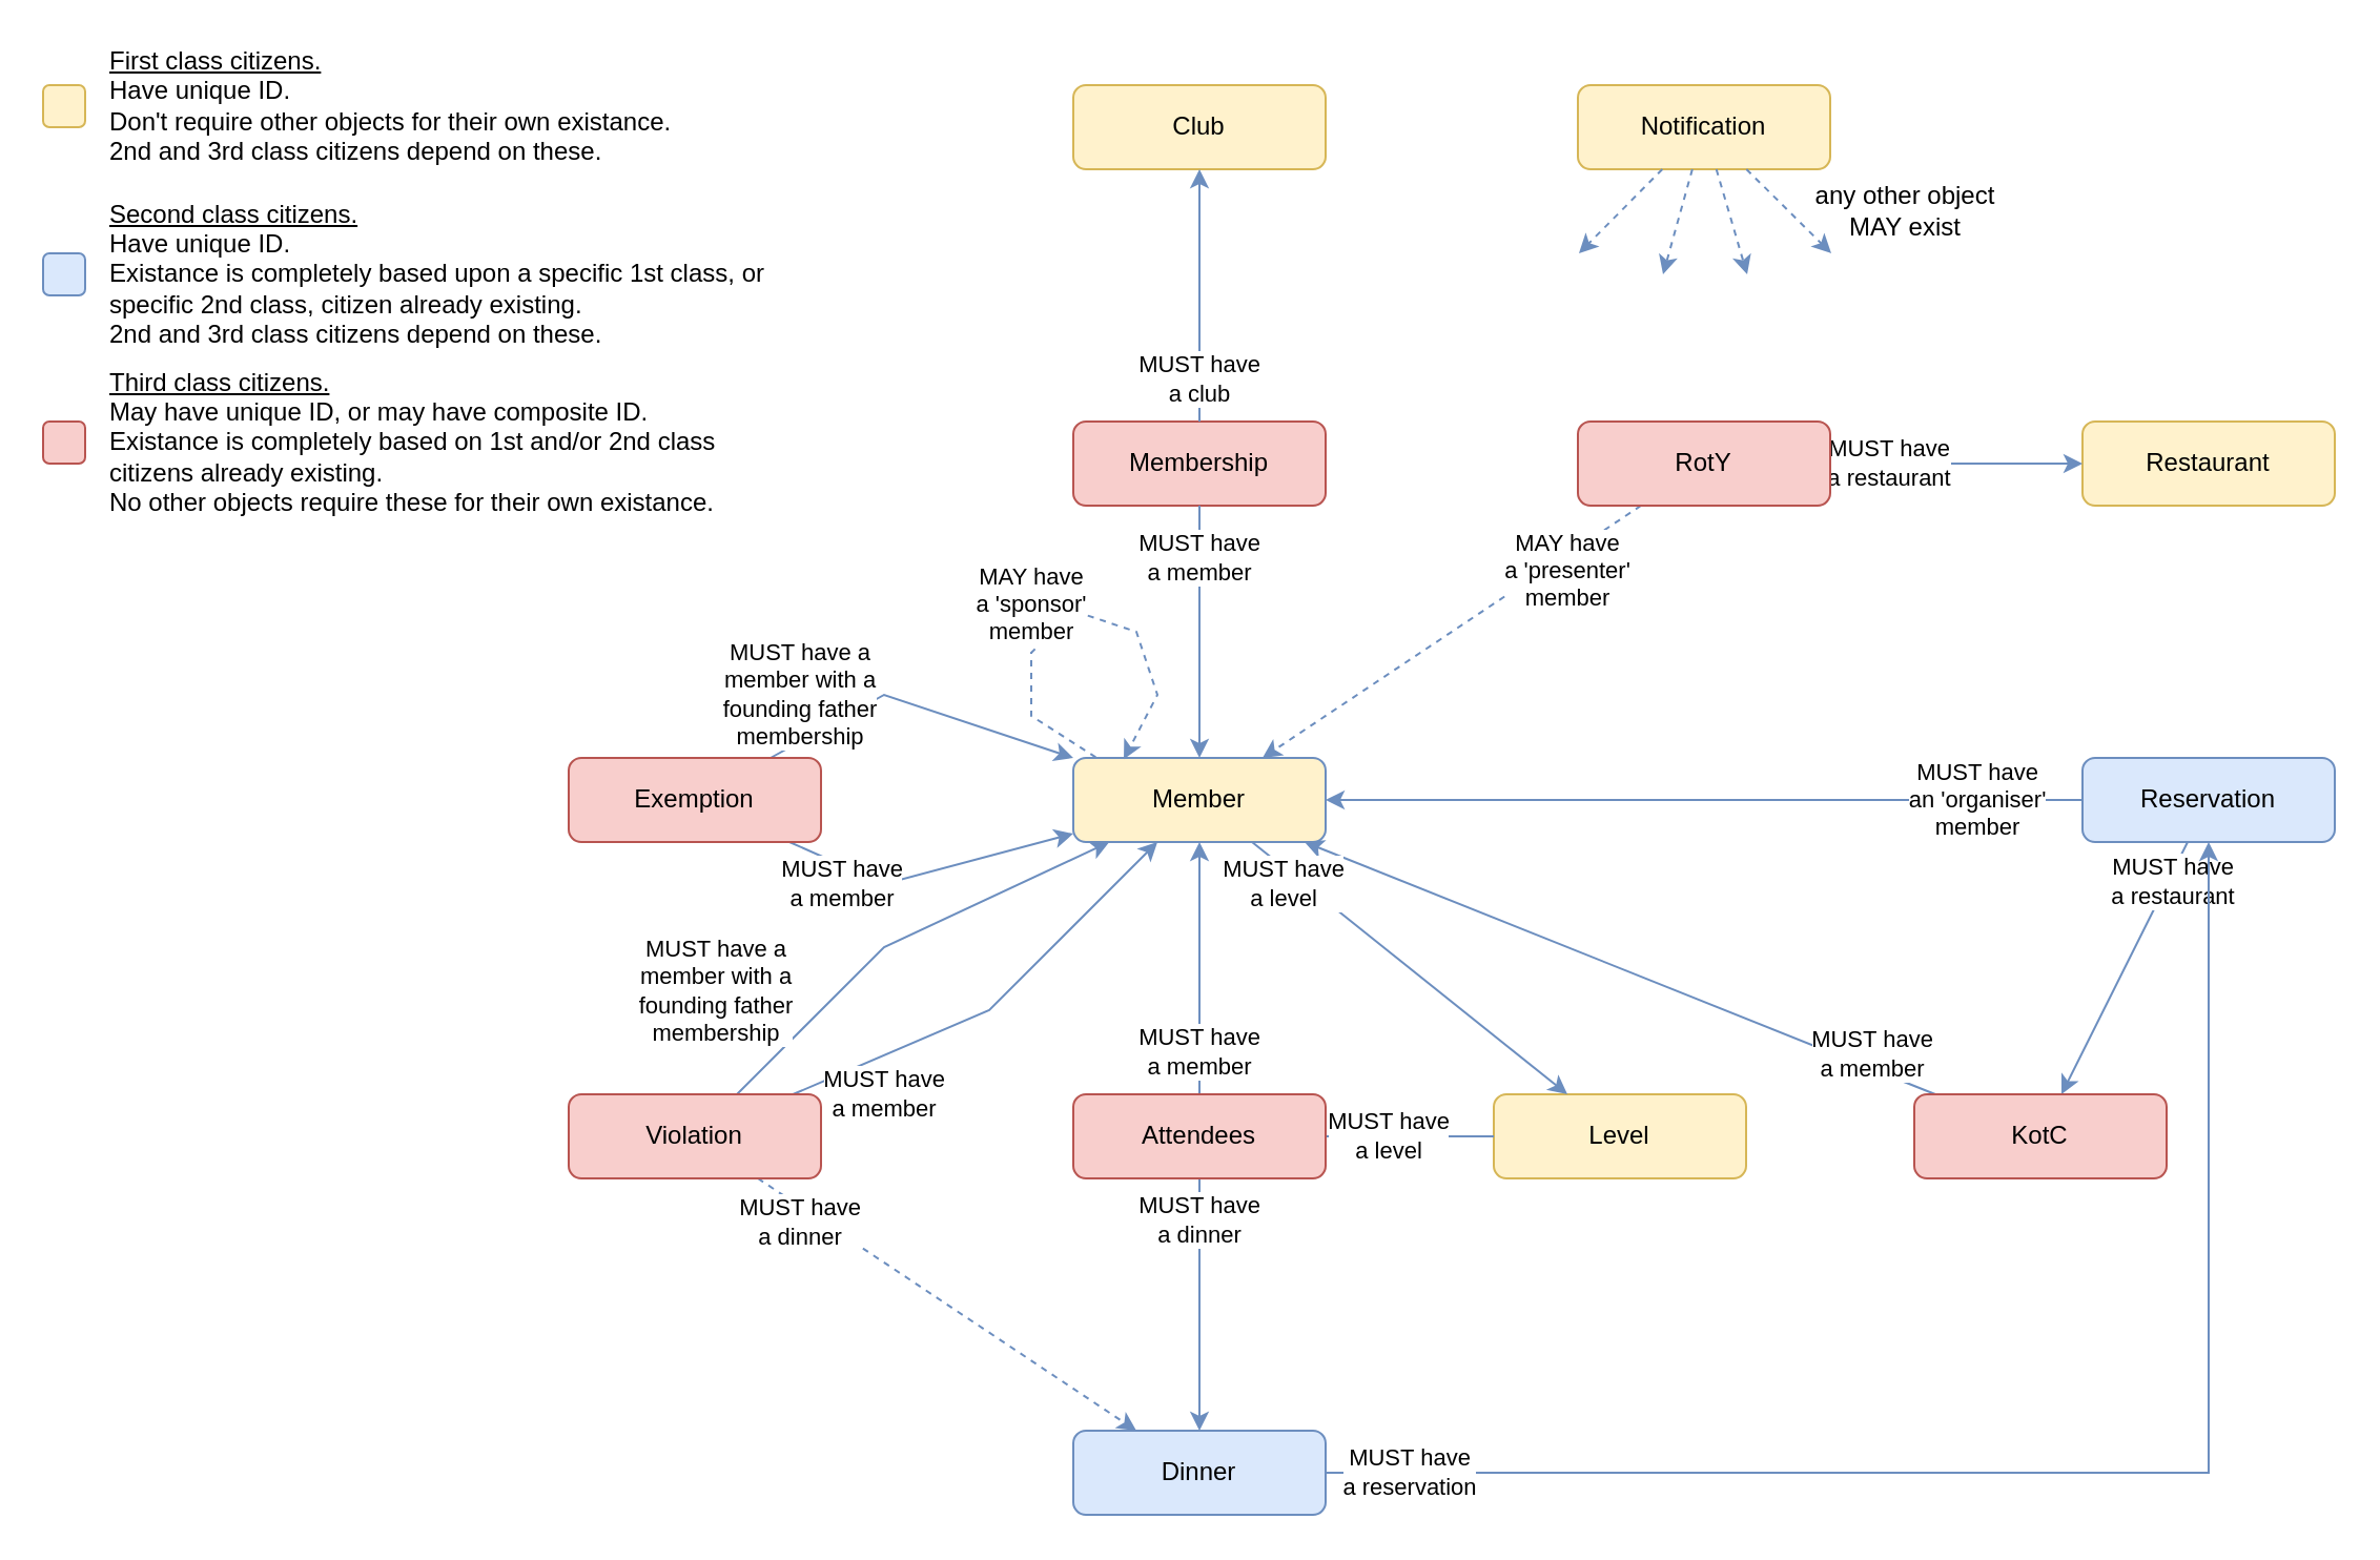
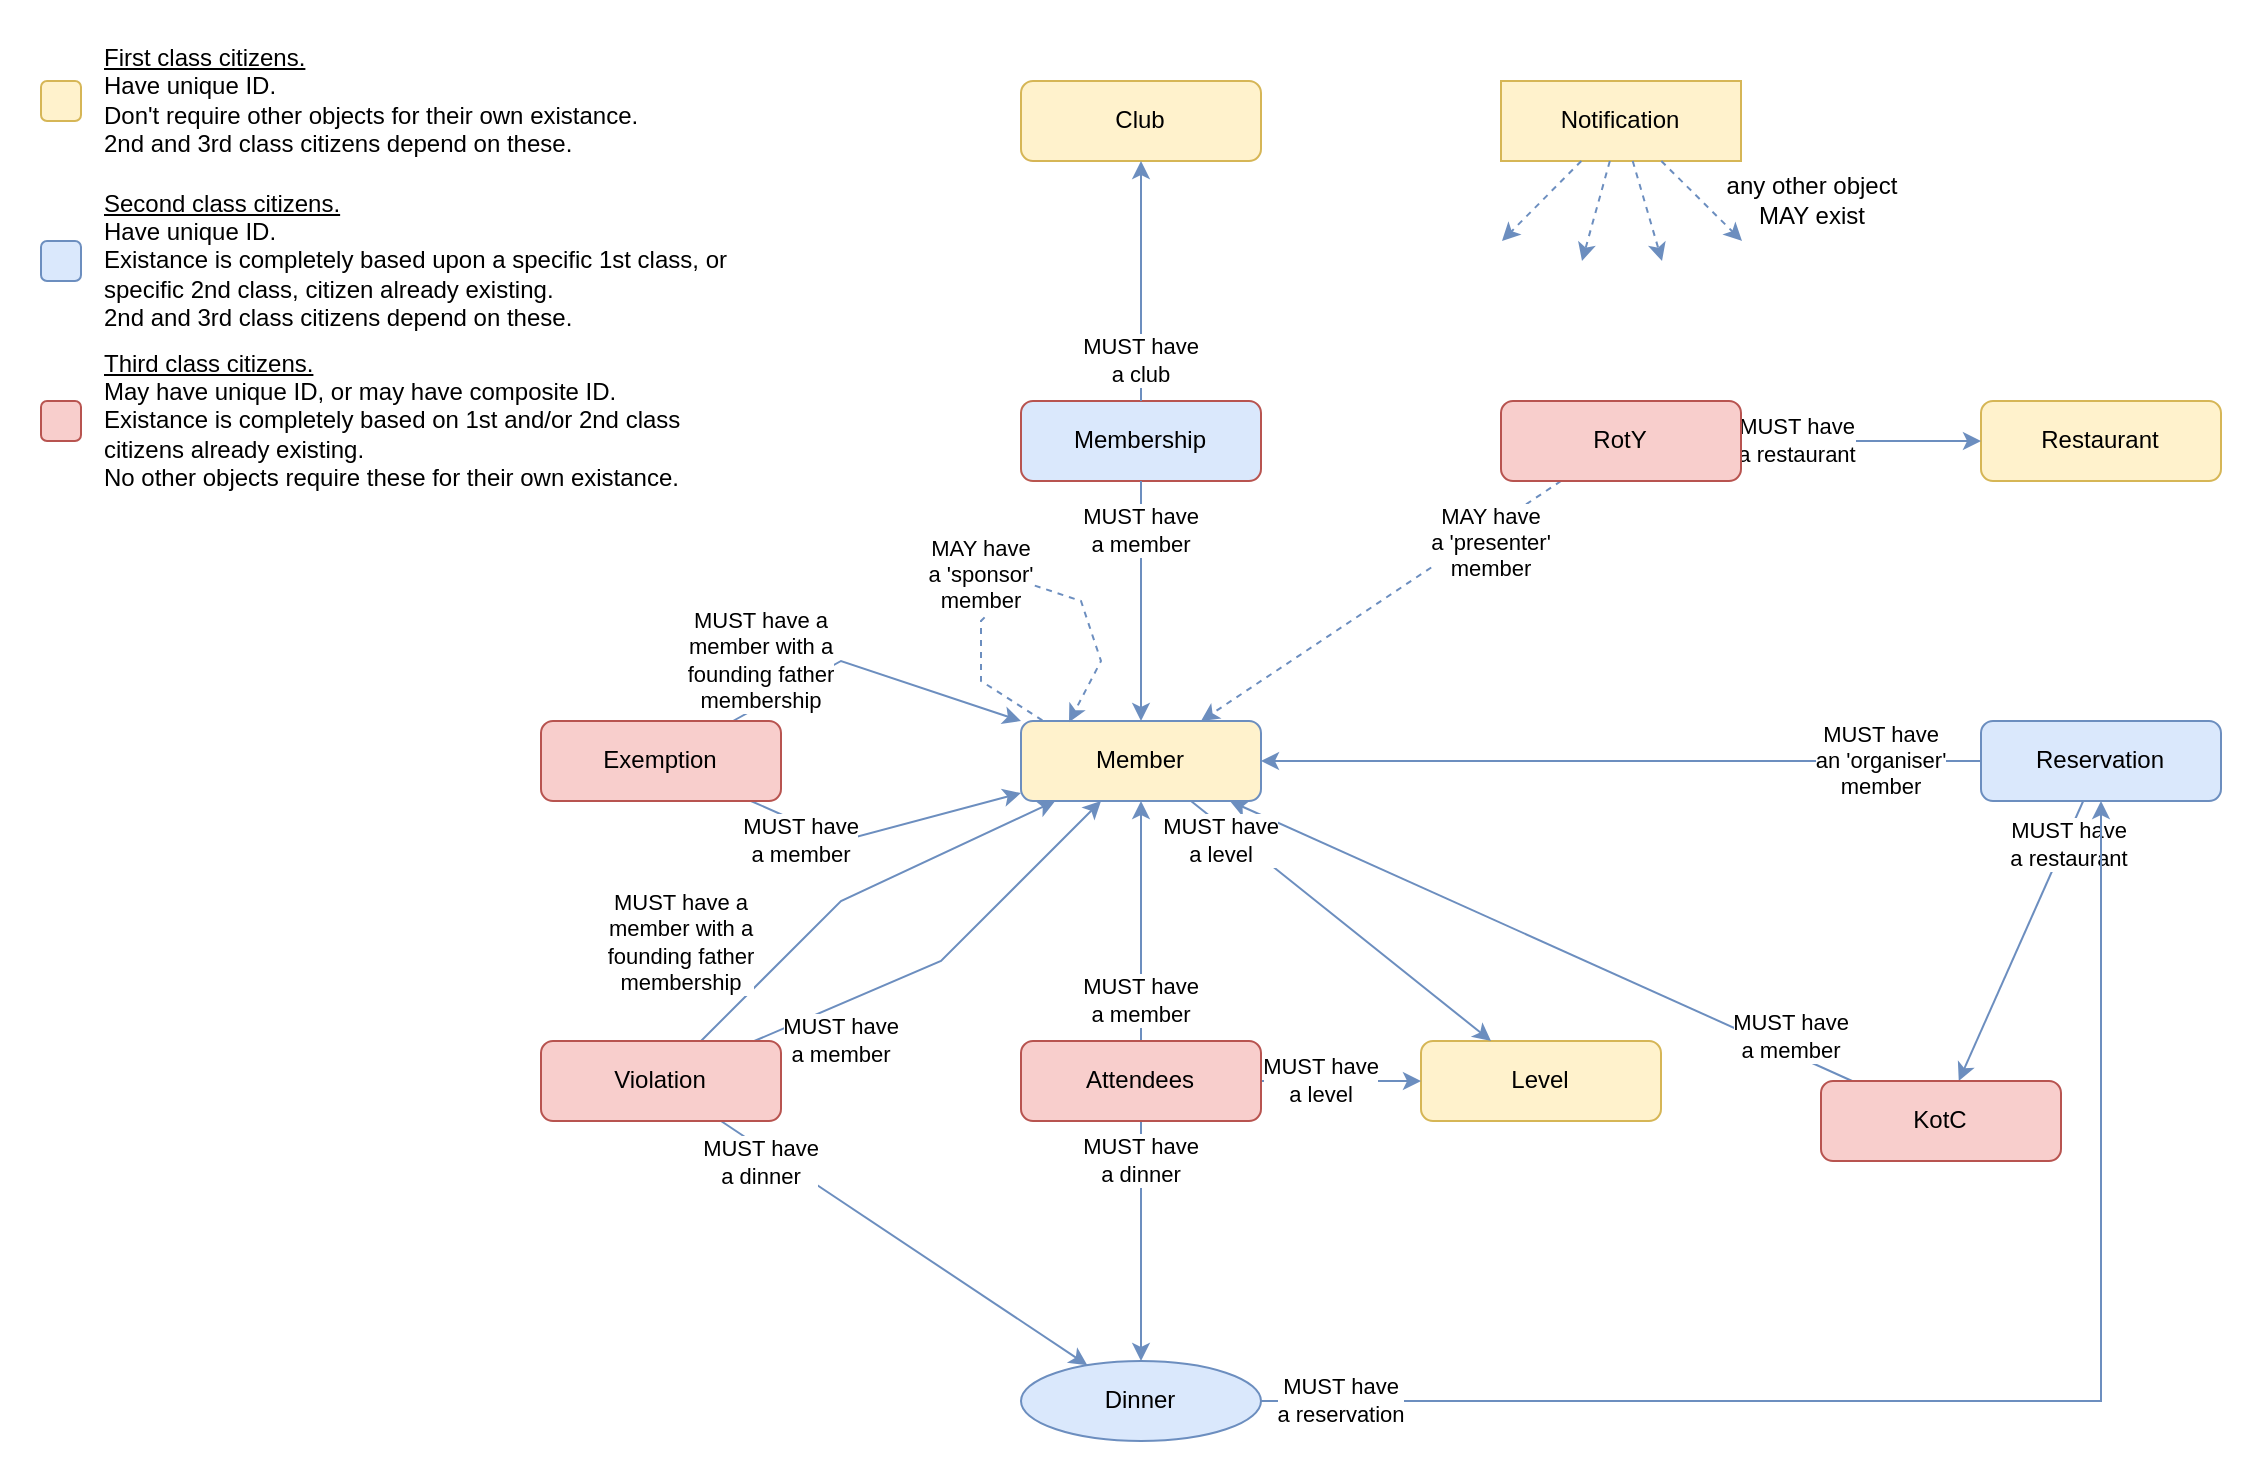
- <mxCell id="4" value="Notification" style="rounded=1;whiteSpace=wrap;html=1;fillColor=#fff2cc;strokeColor=#d6b656;" parent="1" vertex="1"><mxGeometry x="750" y="40" width="120" height="40" as="geometry" /></mxCell>
+ <mxCell id="4" value="Notification" style="whiteSpace=wrap;html=1;fillColor=#fff2cc;strokeColor=#d6b656;rounded=0;" parent="1" vertex="1"><mxGeometry x="750" y="40" width="120" height="40" as="geometry" /></mxCell>
- <mxCell id="7" value="Membership" style="rounded=1;whiteSpace=wrap;html=1;fillColor=#f8cecc;strokeColor=#b85450;" parent="1" vertex="1"><mxGeometry x="510" y="200" width="120" height="40" as="geometry" /></mxCell>
+ <mxCell id="7" value="Membership" style="rounded=1;whiteSpace=wrap;html=1;fillColor=#dae8fc;strokeColor=#b85450;" parent="1" vertex="1"><mxGeometry x="510" y="200" width="120" height="40" as="geometry" /></mxCell>
- <mxCell id="22" value="MUST have&lt;br&gt;a level" style="rounded=0;orthogonalLoop=1;jettySize=auto;html=1;fillColor=#dae8fc;strokeColor=#6c8ebf;endArrow=none;" edge="1" parent="1" source="23" target="5"><mxGeometry x="-0.25" relative="1" as="geometry"><Array as="points" /><mxPoint as="offset" /></mxGeometry></mxCell>
+ <mxCell id="22" value="MUST have&lt;br&gt;a level" style="rounded=0;orthogonalLoop=1;jettySize=auto;html=1;fillColor=#dae8fc;strokeColor=#6c8ebf;" edge="1" parent="1" source="23" target="5"><mxGeometry x="-0.25" relative="1" as="geometry"><Array as="points" /><mxPoint as="offset" /></mxGeometry></mxCell>
- <mxCell id="17" value="KotC" style="rounded=1;whiteSpace=wrap;html=1;fillColor=#f8cecc;strokeColor=#b85450;" parent="1" vertex="1"><mxGeometry x="910" y="520" width="120" height="40" as="geometry" /></mxCell>
+ <mxCell id="17" value="KotC" style="rounded=1;whiteSpace=wrap;html=1;fillColor=#f8cecc;strokeColor=#b85450;" parent="1" vertex="1"><mxGeometry x="910" y="540" width="120" height="40" as="geometry" /></mxCell>
- <mxCell id="24" value="MUST have&lt;br&gt;a dinner&lt;br&gt;" style="rounded=0;orthogonalLoop=1;jettySize=auto;html=1;fillColor=#dae8fc;strokeColor=#6c8ebf;dashed=1;" edge="1" parent="1" source="27" target="19"><mxGeometry x="-0.744" y="-6" relative="1" as="geometry"><mxPoint as="offset" /></mxGeometry></mxCell>
+ <mxCell id="24" value="MUST have&lt;br&gt;a dinner&lt;br&gt;" style="rounded=0;orthogonalLoop=1;jettySize=auto;html=1;fillColor=#dae8fc;strokeColor=#6c8ebf;" edge="1" parent="1" source="27" target="19"><mxGeometry x="-0.744" y="-6" relative="1" as="geometry"><mxPoint as="offset" /></mxGeometry></mxCell>
- <mxCell id="19" value="Dinner" style="rounded=1;whiteSpace=wrap;html=1;fillColor=#dae8fc;strokeColor=#6c8ebf;" parent="1" vertex="1"><mxGeometry x="510" y="680" width="120" height="40" as="geometry" /></mxCell>
+ <mxCell id="19" value="Dinner" style="ellipse;whiteSpace=wrap;html=1;fillColor=#dae8fc;strokeColor=#6c8ebf;" parent="1" vertex="1"><mxGeometry x="510" y="680" width="120" height="40" as="geometry" /></mxCell>
